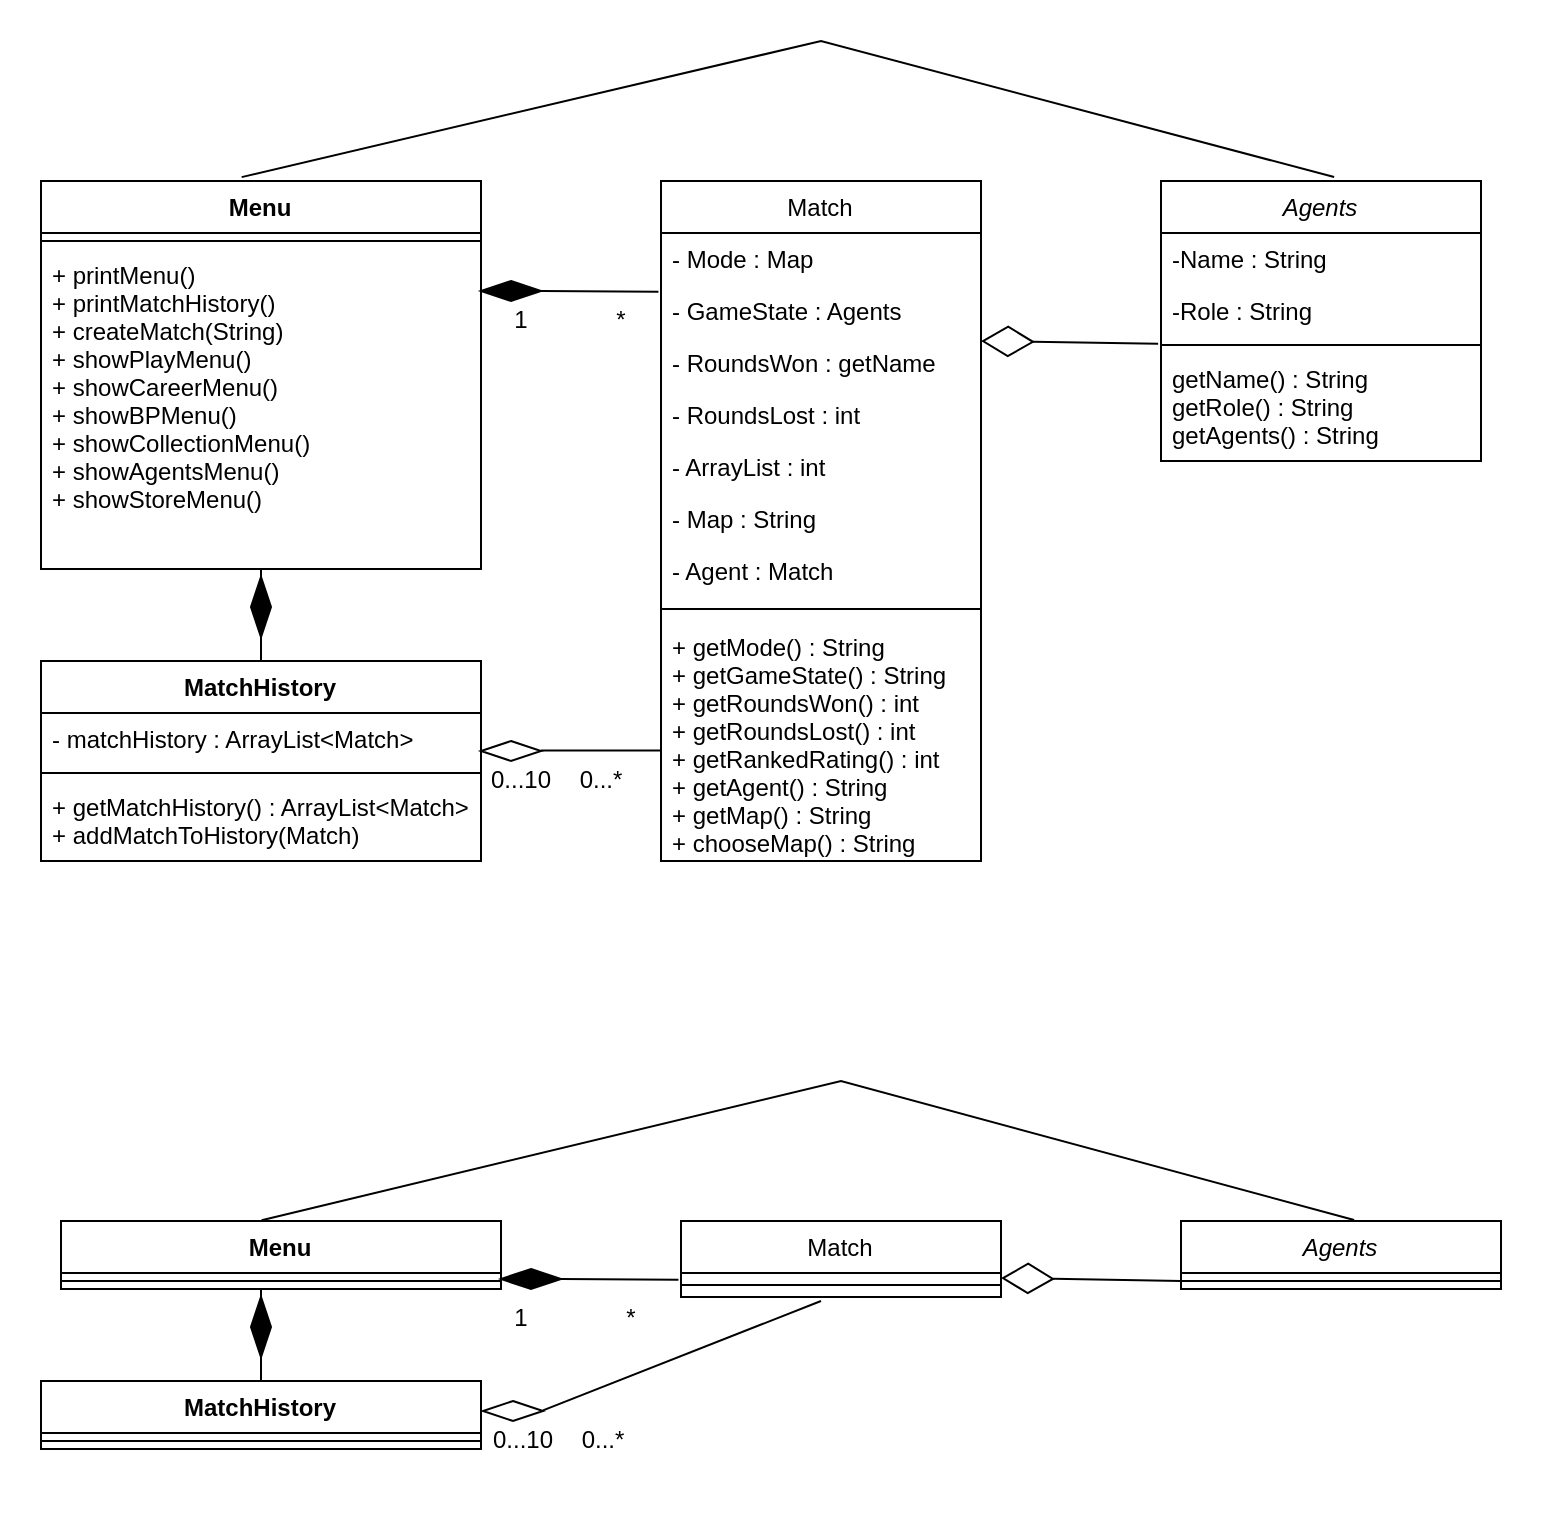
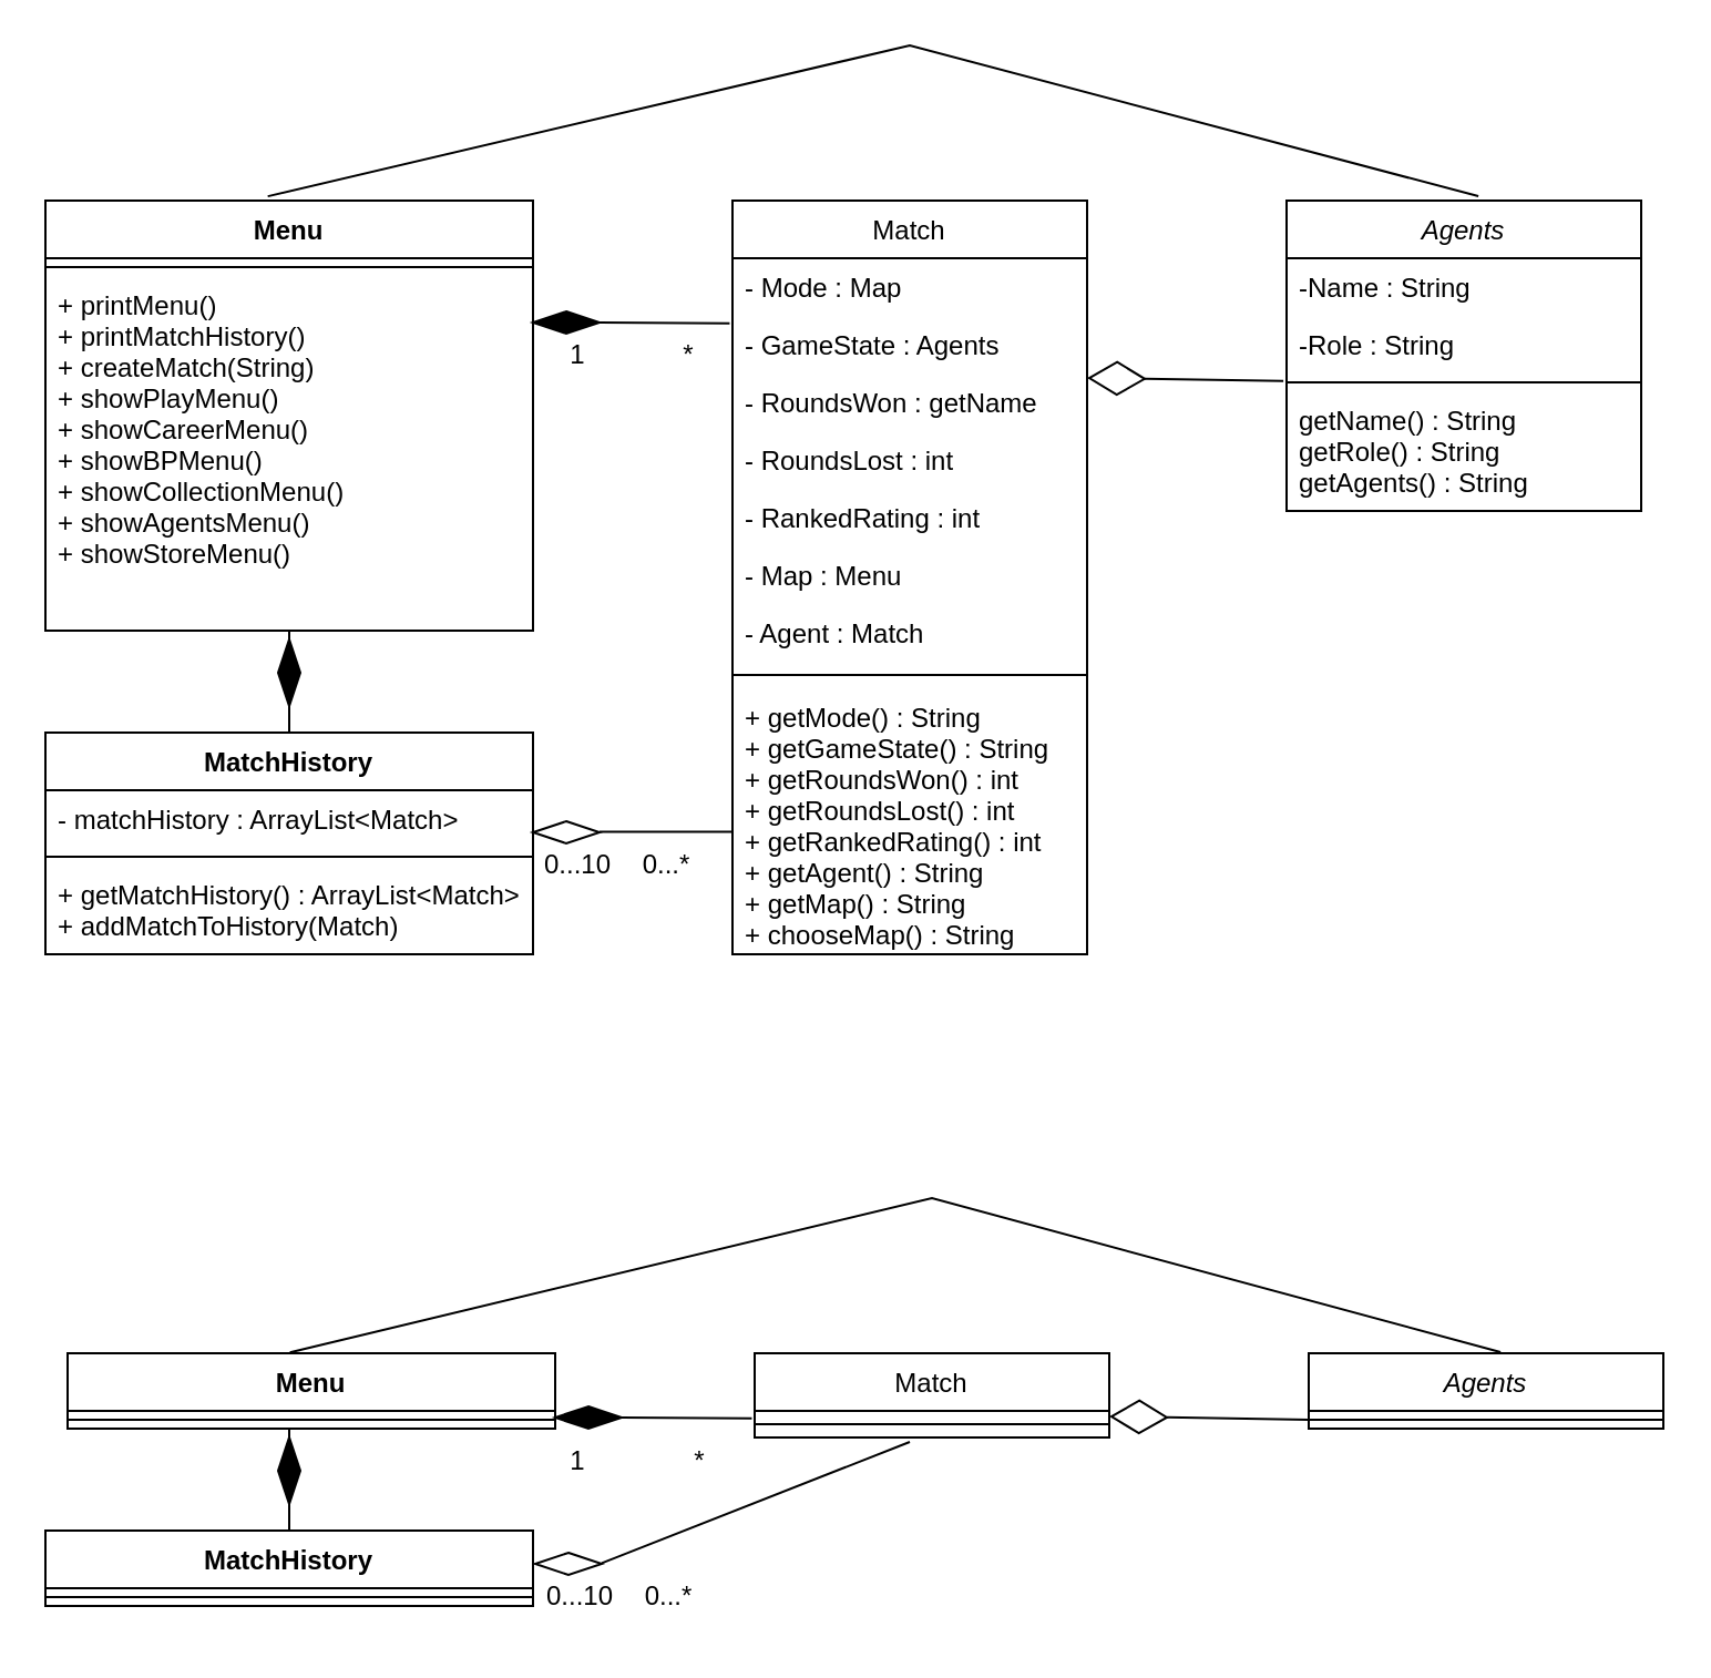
- <mxCell id="12" value="- ArrayList : int" style="text;align=left;verticalAlign=top;spacingLeft=4;spacingRight=4;overflow=hidden;rotatable=0;points=[[0,0.5],[1,0.5]];portConstraint=eastwest;rounded=0;shadow=0;html=0;" parent="7" vertex="1"><mxGeometry y="130" width="160" height="26" as="geometry" /></mxCell>
+ <mxCell id="12" value="- RankedRating : int" style="text;align=left;verticalAlign=top;spacingLeft=4;spacingRight=4;overflow=hidden;rotatable=0;points=[[0,0.5],[1,0.5]];portConstraint=eastwest;rounded=0;shadow=0;html=0;" parent="7" vertex="1"><mxGeometry y="130" width="160" height="26" as="geometry" /></mxCell>
- <mxCell id="13" value="- Map : String" style="text;align=left;verticalAlign=top;spacingLeft=4;spacingRight=4;overflow=hidden;rotatable=0;points=[[0,0.5],[1,0.5]];portConstraint=eastwest;rounded=0;shadow=0;html=0;" parent="7" vertex="1"><mxGeometry y="156" width="160" height="26" as="geometry" /></mxCell>
+ <mxCell id="13" value="- Map : Menu" style="text;align=left;verticalAlign=top;spacingLeft=4;spacingRight=4;overflow=hidden;rotatable=0;points=[[0,0.5],[1,0.5]];portConstraint=eastwest;rounded=0;shadow=0;html=0;" parent="7" vertex="1"><mxGeometry y="156" width="160" height="26" as="geometry" /></mxCell>
